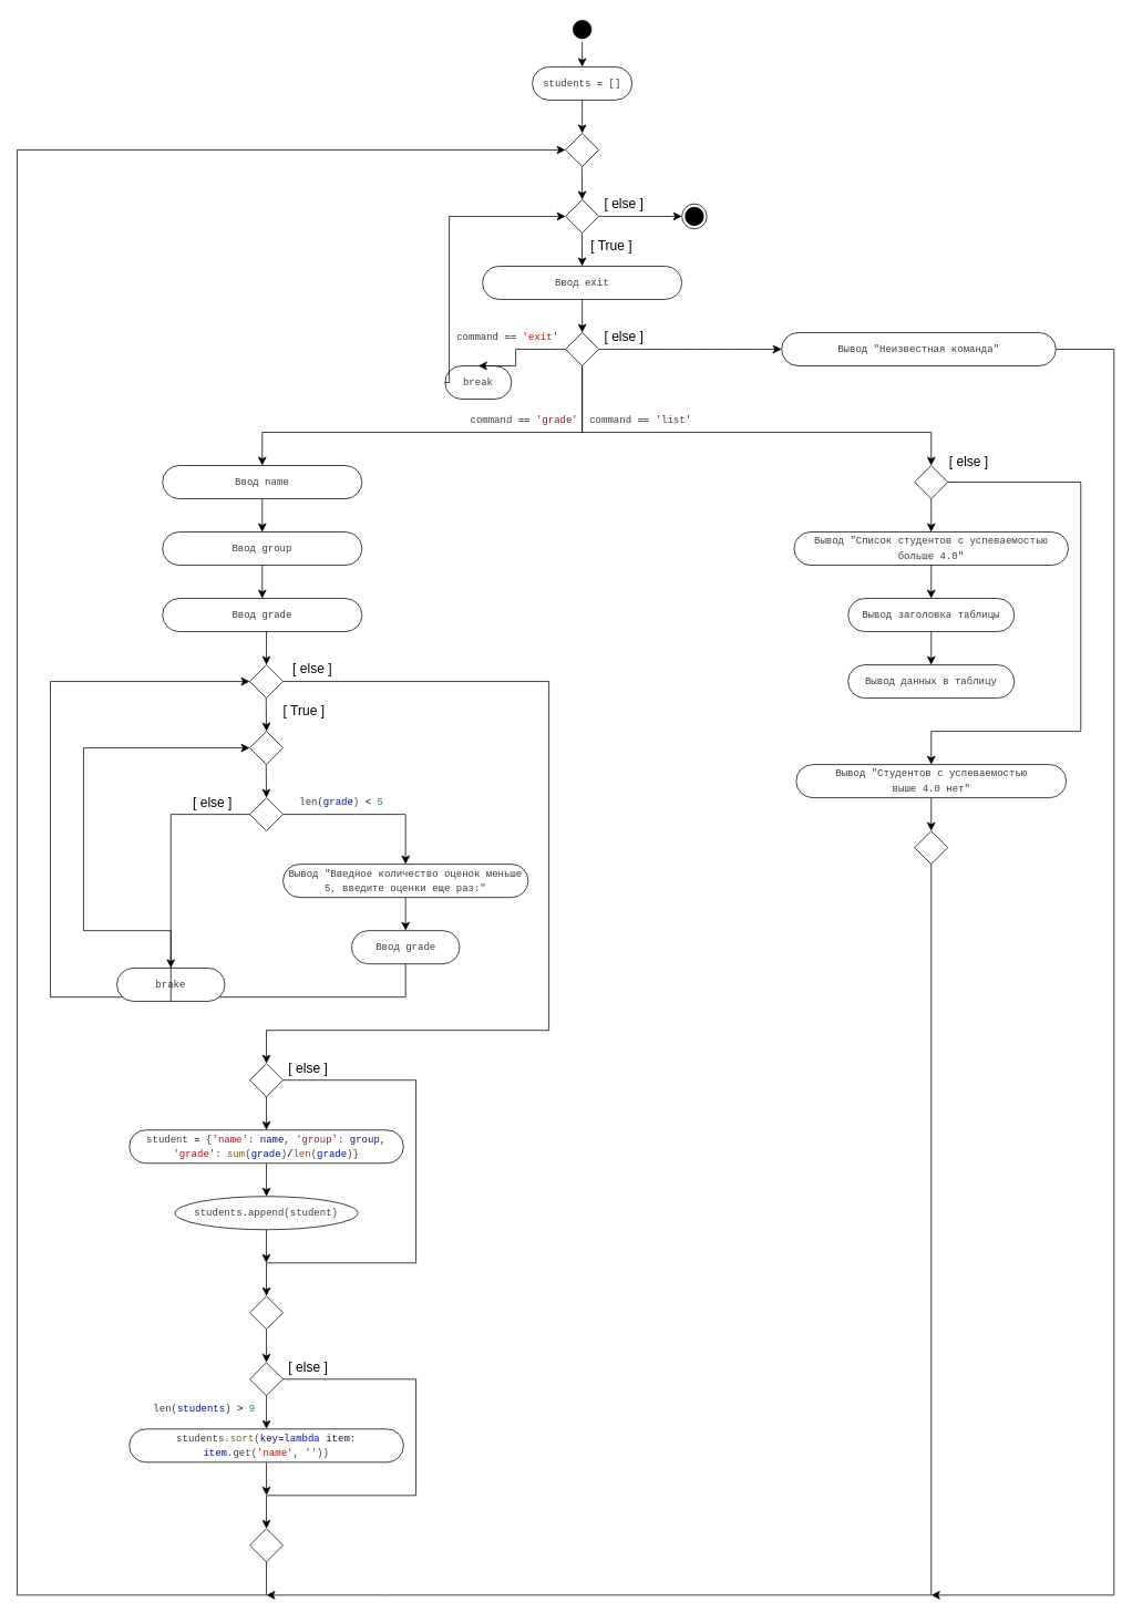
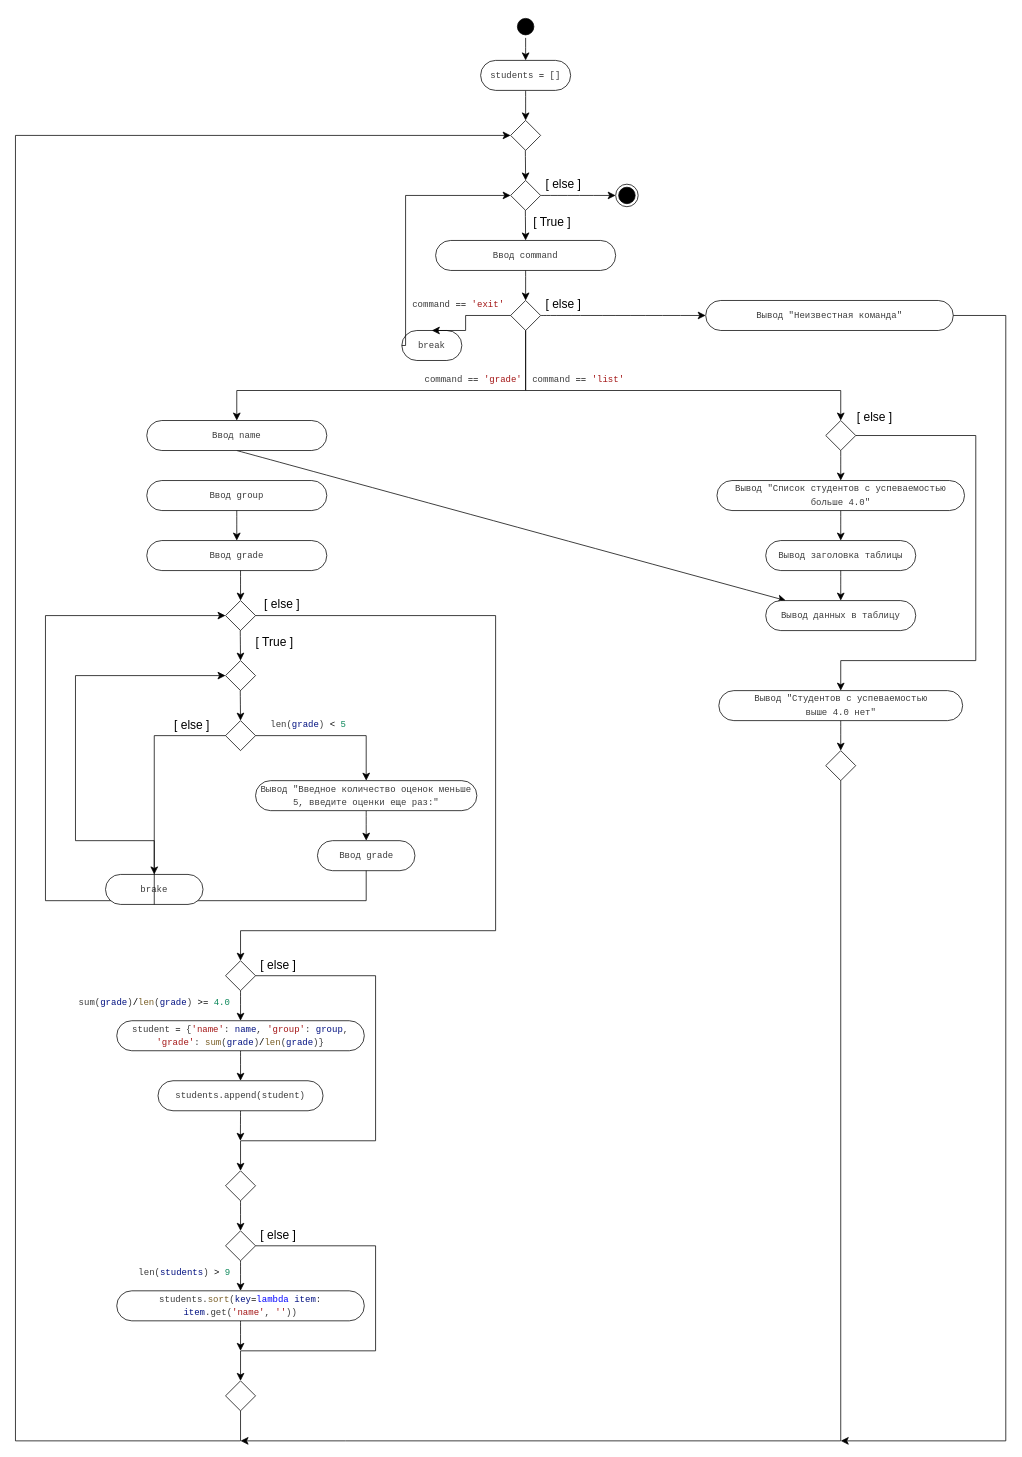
- <mxCell id="11" value="&lt;div style=&quot;color: rgb(59, 59, 59); font-family: Menlo, Monaco, &amp;quot;Courier New&amp;quot;, monospace; font-size: 12px; line-height: 18px;&quot;&gt;&lt;div style=&quot;line-height: 18px;&quot;&gt;Ввод exit&lt;/div&gt;&lt;/div&gt;" style="rounded=1;whiteSpace=wrap;html=1;fontSize=16;arcSize=50;" vertex="1" parent="1"><mxGeometry x="580" y="320" width="240" height="40" as="geometry" /></mxCell>
+ <mxCell id="11" value="&lt;div style=&quot;color: rgb(59, 59, 59); font-family: Menlo, Monaco, &amp;quot;Courier New&amp;quot;, monospace; font-size: 12px; line-height: 18px;&quot;&gt;&lt;div style=&quot;line-height: 18px;&quot;&gt;Ввод command&lt;/div&gt;&lt;/div&gt;" style="rounded=1;whiteSpace=wrap;html=1;fontSize=16;arcSize=50;" vertex="1" parent="1"><mxGeometry x="580" y="320" width="240" height="40" as="geometry" /></mxCell>
- <mxCell id="19" style="edgeStyle=none;curved=1;rounded=0;orthogonalLoop=1;jettySize=auto;html=1;exitX=0.5;exitY=1;exitDx=0;exitDy=0;entryX=0.5;entryY=0;entryDx=0;entryDy=0;fontSize=12;startSize=8;endSize=8;" edge="1" parent="1" source="20" target="23"><mxGeometry relative="1" as="geometry" /></mxCell>
+ <mxCell id="19" style="edgeStyle=none;curved=1;rounded=0;orthogonalLoop=1;jettySize=auto;html=1;exitX=0.5;exitY=1;exitDx=0;exitDy=0;fontSize=12;startSize=8;endSize=8;" edge="1" parent="1" source="20" target="73"><mxGeometry relative="1" as="geometry" /></mxCell>
+ <mxCell id="67" value="&lt;div style=&quot;color: rgb(59, 59, 59); font-family: Menlo, Monaco, &amp;quot;Courier New&amp;quot;, monospace; font-size: 12px; line-height: 18px;&quot;&gt;sum(&lt;span style=&quot;color: #001080;&quot;&gt;grade&lt;/span&gt;)&lt;span style=&quot;color: #000000;&quot;&gt;/&lt;/span&gt;&lt;span style=&quot;color: #795e26;&quot;&gt;len&lt;/span&gt;(&lt;span style=&quot;color: #001080;&quot;&gt;grade&lt;/span&gt;) &lt;span style=&quot;color: #000000;&quot;&gt;&amp;gt;=&lt;/span&gt; &lt;span style=&quot;color: #098658;&quot;&gt;4.0&lt;/span&gt;&lt;/div&gt;" style="text;html=1;align=center;verticalAlign=middle;resizable=0;points=[];autosize=1;strokeColor=none;fillColor=none;fontSize=16;" vertex="1" parent="1"><mxGeometry x="90" y="1320" width="230" height="30" as="geometry" /></mxCell>
- <mxCell id="50" value="&lt;div style=&quot;color: rgb(59, 59, 59); font-family: Menlo, Monaco, &amp;quot;Courier New&amp;quot;, monospace; font-size: 12px; line-height: 18px;&quot;&gt;&lt;div style=&quot;line-height: 18px;&quot;&gt;&lt;div style=&quot;line-height: 18px;&quot;&gt;&lt;div style=&quot;line-height: 18px;&quot;&gt;&lt;div style=&quot;line-height: 18px;&quot;&gt;&lt;div&gt;students.append(student)&lt;/div&gt;&lt;/div&gt;&lt;/div&gt;&lt;/div&gt;&lt;/div&gt;&lt;/div&gt;" style="ellipse;whiteSpace=wrap;html=1;fontSize=16;arcSize=50;" vertex="1" parent="1"><mxGeometry x="210" y="1440" width="220" height="40" as="geometry" /></mxCell>
+ <mxCell id="50" value="&lt;div style=&quot;color: rgb(59, 59, 59); font-family: Menlo, Monaco, &amp;quot;Courier New&amp;quot;, monospace; font-size: 12px; line-height: 18px;&quot;&gt;&lt;div style=&quot;line-height: 18px;&quot;&gt;&lt;div style=&quot;line-height: 18px;&quot;&gt;&lt;div style=&quot;line-height: 18px;&quot;&gt;&lt;div style=&quot;line-height: 18px;&quot;&gt;&lt;div&gt;students.append(student)&lt;/div&gt;&lt;/div&gt;&lt;/div&gt;&lt;/div&gt;&lt;/div&gt;&lt;/div&gt;" style="rounded=1;whiteSpace=wrap;html=1;fontSize=16;arcSize=50;" vertex="1" parent="1"><mxGeometry x="210" y="1440" width="220" height="40" as="geometry" /></mxCell>
